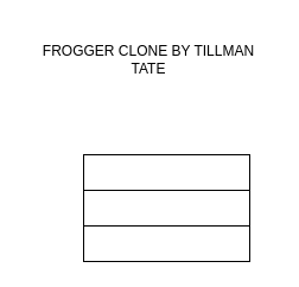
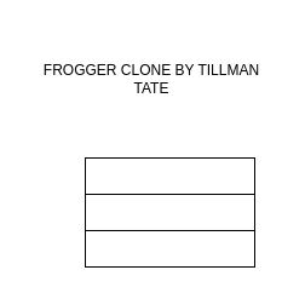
- <mxCell id="5" value="FROGGER CLONE BY TILLMAN TATE" style="text;html=1;strokeColor=none;fillColor=none;align=center;verticalAlign=middle;whiteSpace=wrap;rounded=0;" vertex="1" parent="1"><mxGeometry x="20" y="5" width="210" height="90" as="geometry" /></mxCell>
+ <mxCell id="5" value="FROGGER CLONE BY TILLMAN TATE" style="text;html=1;strokeColor=none;fillColor=none;align=center;verticalAlign=middle;whiteSpace=wrap;rounded=0;" vertex="1" parent="1"><mxGeometry x="20" y="20" width="210" height="90" as="geometry" /></mxCell>
